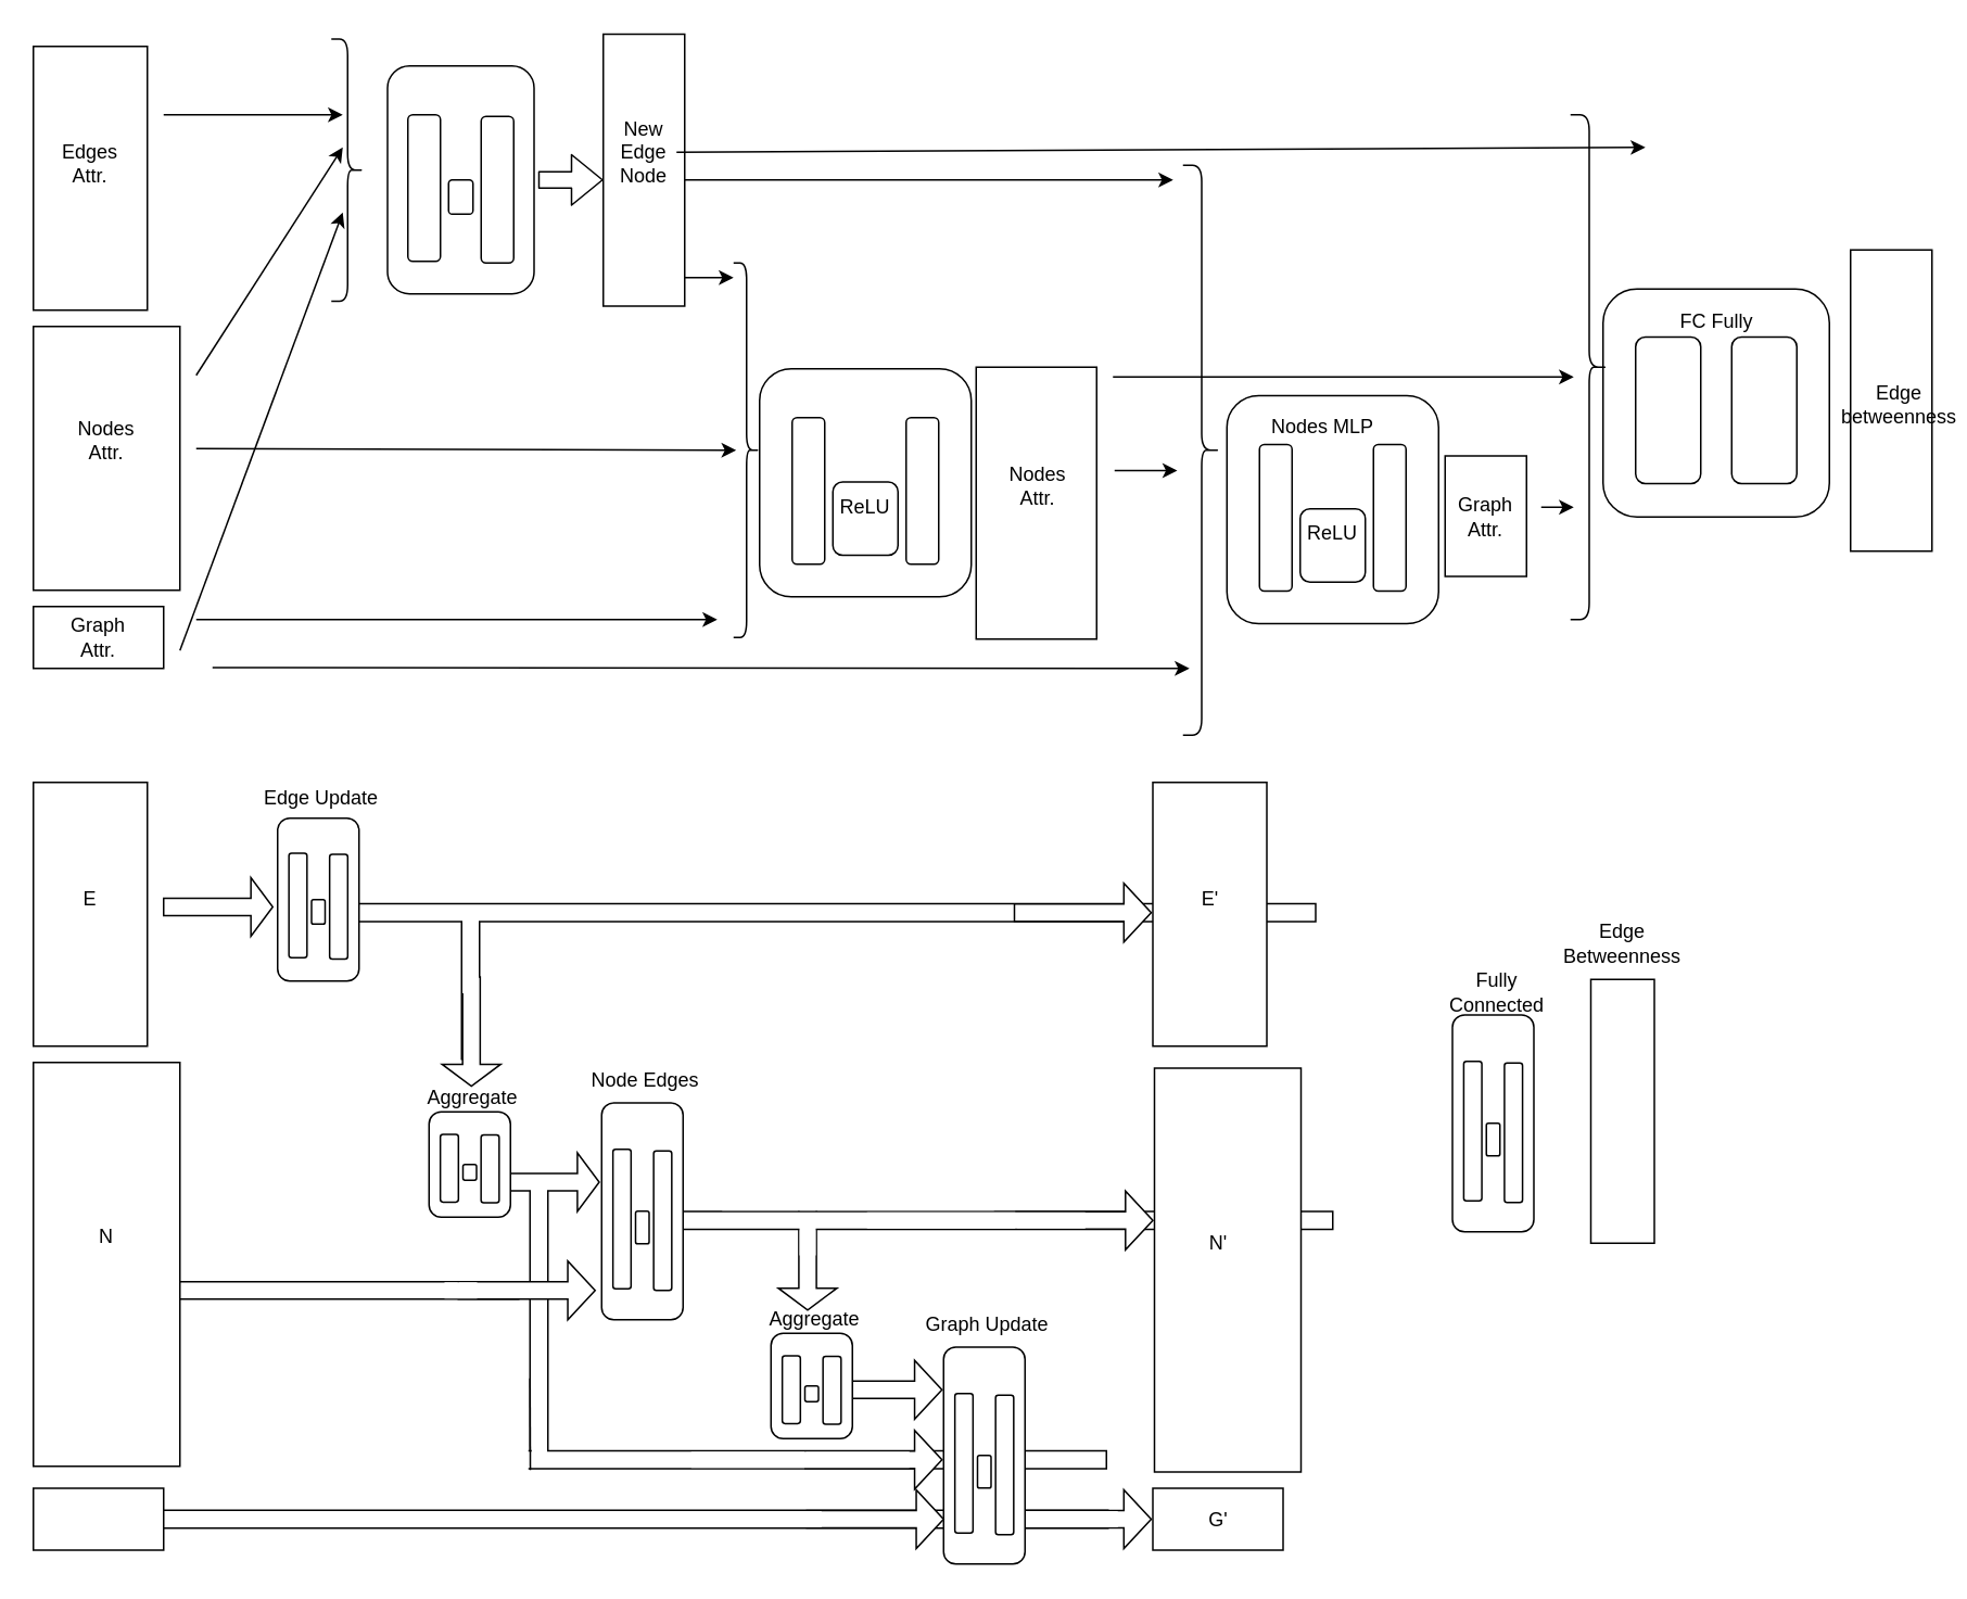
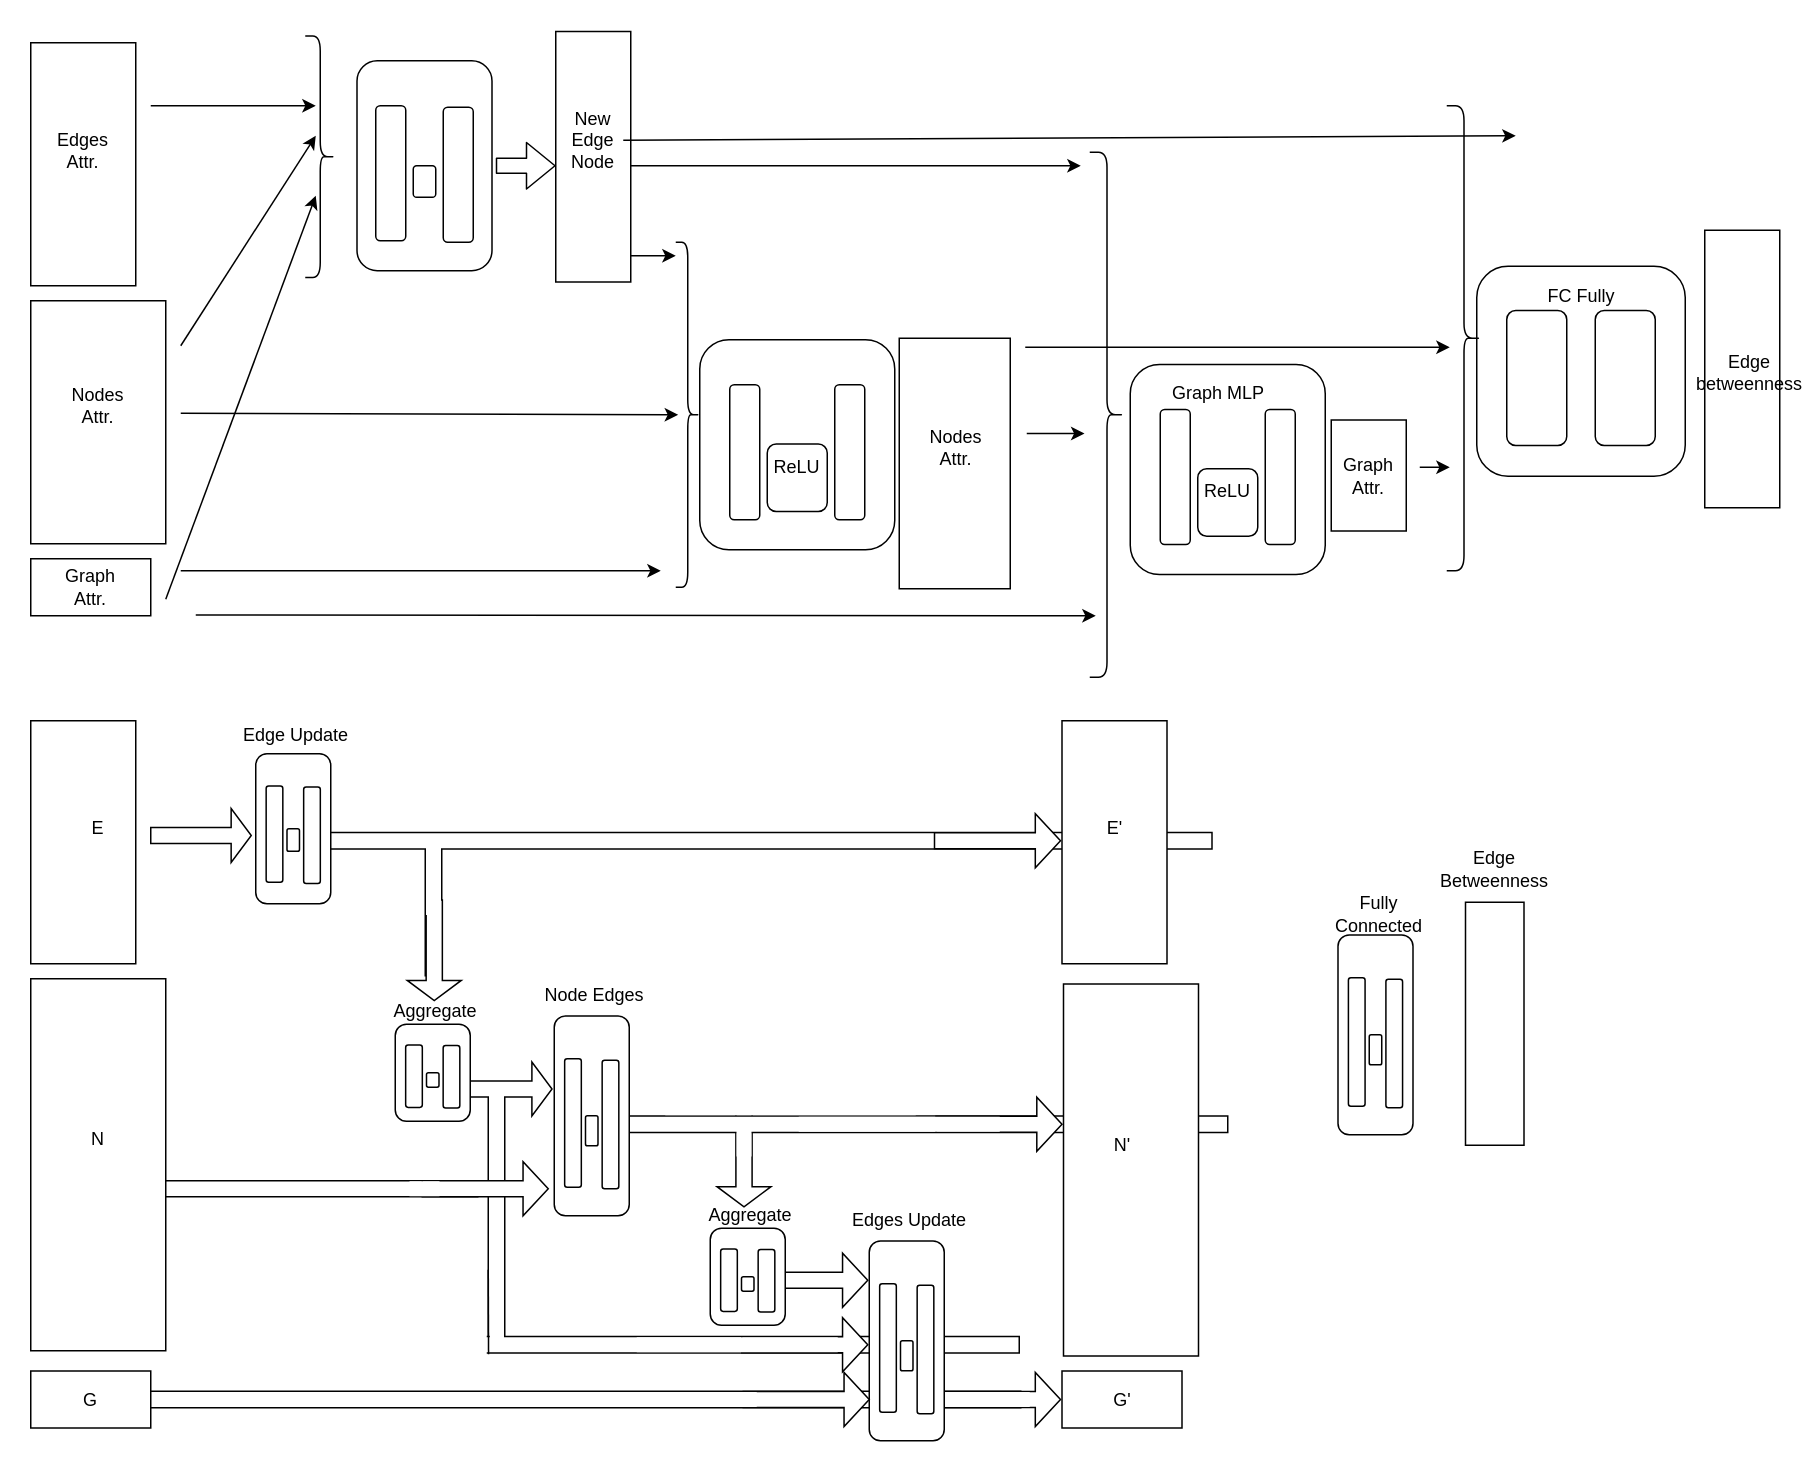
- <mxCell id="59" value="Nodes MLP" style="text;html=1;strokeColor=none;fillColor=none;align=center;verticalAlign=middle;whiteSpace=wrap;rounded=0;" parent="1" vertex="1"><mxGeometry x="757" y="252" width="110" height="20" as="geometry" /></mxCell>
+ <mxCell id="59" value="Graph MLP" style="text;html=1;strokeColor=none;fillColor=none;align=center;verticalAlign=middle;whiteSpace=wrap;rounded=0;" parent="1" vertex="1"><mxGeometry x="757" y="252" width="110" height="20" as="geometry" /></mxCell>
- <mxCell id="68" value="E" style="text;html=1;strokeColor=none;fillColor=none;align=center;verticalAlign=middle;whiteSpace=wrap;rounded=0;" vertex="1" parent="66"><mxGeometry x="15" y="62" width="40" height="20" as="geometry" /></mxCell>
+ <mxCell id="68" value="E" style="text;html=1;strokeColor=none;fillColor=none;align=center;verticalAlign=middle;whiteSpace=wrap;rounded=0;" vertex="1" parent="66"><mxGeometry x="25" y="62" width="40" height="20" as="geometry" /></mxCell>
- <mxCell id="96" value="Graph Update" style="text;html=1;strokeColor=none;fillColor=none;align=center;verticalAlign=middle;whiteSpace=wrap;rounded=0;" vertex="1" parent="90"><mxGeometry width="80" height="22.571" as="geometry" /></mxCell>
+ <mxCell id="96" value="Edges Update" style="text;html=1;strokeColor=none;fillColor=none;align=center;verticalAlign=middle;whiteSpace=wrap;rounded=0;" vertex="1" parent="90"><mxGeometry width="80" height="22.571" as="geometry" /></mxCell>
+ <mxCell id="107" value="G" style="text;html=1;strokeColor=none;fillColor=none;align=center;verticalAlign=middle;whiteSpace=wrap;rounded=0;" vertex="1" parent="105"><mxGeometry x="20" y="9" width="40" height="20" as="geometry" /></mxCell>
